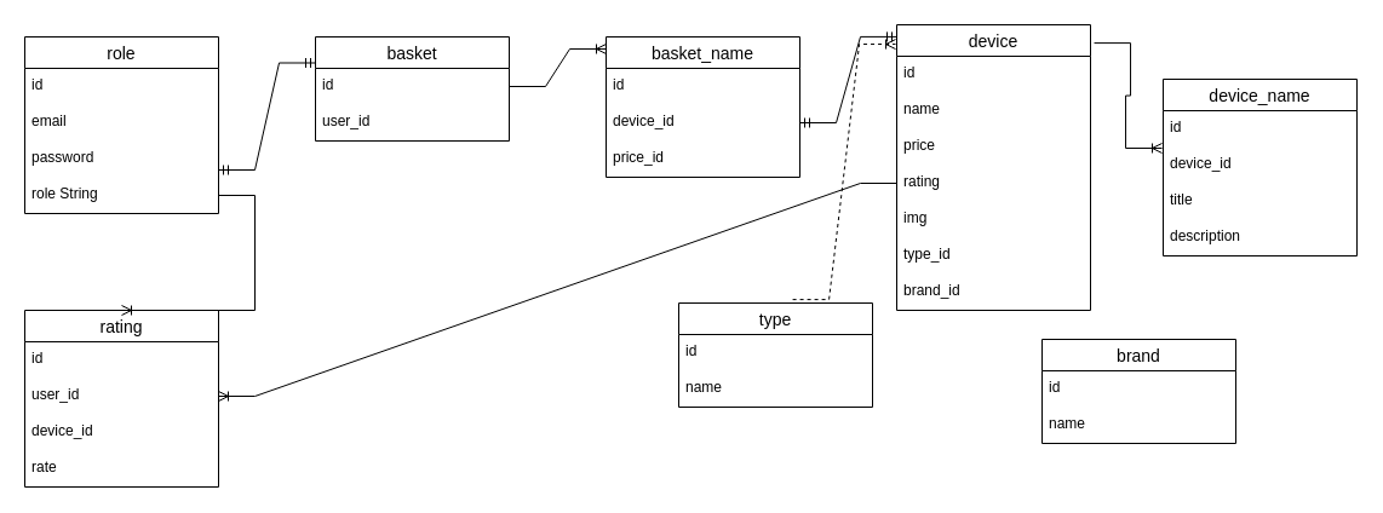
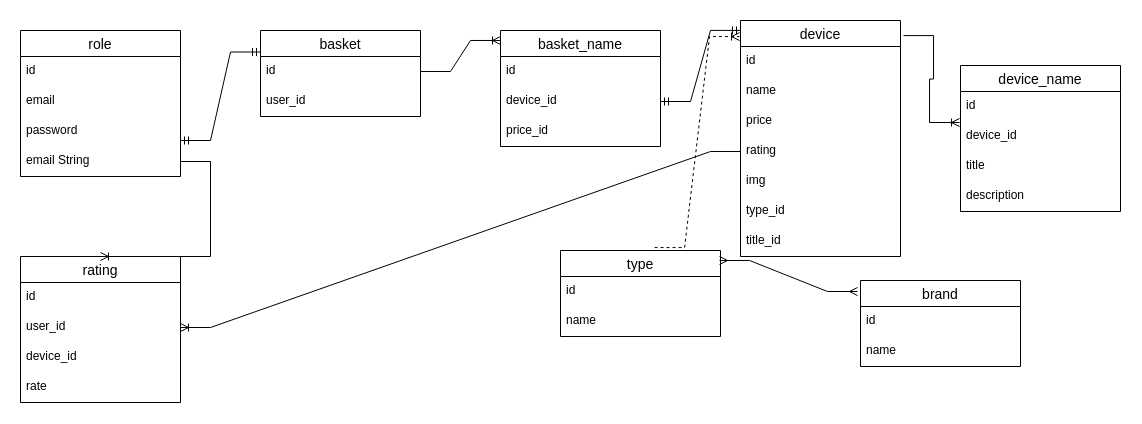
- <mxCell id="6" value="role String&#10;" style="text;strokeColor=none;fillColor=none;spacingLeft=4;spacingRight=4;overflow=hidden;rotatable=0;points=[[0,0.5],[1,0.5]];portConstraint=eastwest;fontSize=12;" vertex="1" parent="2"><mxGeometry y="116" width="160" height="30" as="geometry" /></mxCell>
+ <mxCell id="6" value="email String&#10;" style="text;strokeColor=none;fillColor=none;spacingLeft=4;spacingRight=4;overflow=hidden;rotatable=0;points=[[0,0.5],[1,0.5]];portConstraint=eastwest;fontSize=12;" vertex="1" parent="2"><mxGeometry y="116" width="160" height="30" as="geometry" /></mxCell>
- <mxCell id="18" value="brand_id" style="text;strokeColor=none;fillColor=none;spacingLeft=4;spacingRight=4;overflow=hidden;rotatable=0;points=[[0,0.5],[1,0.5]];portConstraint=eastwest;fontSize=12;" vertex="1" parent="11"><mxGeometry y="206" width="160" height="30" as="geometry" /></mxCell>
+ <mxCell id="18" value="title_id" style="text;strokeColor=none;fillColor=none;spacingLeft=4;spacingRight=4;overflow=hidden;rotatable=0;points=[[0,0.5],[1,0.5]];portConstraint=eastwest;fontSize=12;" vertex="1" parent="11"><mxGeometry y="206" width="160" height="30" as="geometry" /></mxCell>
+ <mxCell id="26" value="" style="edgeStyle=entityRelationEdgeStyle;fontSize=12;html=1;endArrow=ERmany;startArrow=ERmany;rounded=0;exitX=0.994;exitY=0.116;exitDx=0;exitDy=0;exitPerimeter=0;entryX=-0.019;entryY=0.128;entryDx=0;entryDy=0;entryPerimeter=0;" edge="1" parent="1" source="19" target="22"><mxGeometry width="100" height="100" relative="1" as="geometry"><mxPoint x="790" y="329.018" as="sourcePoint" /><mxPoint x="860" y="355" as="targetPoint" /></mxGeometry></mxCell>
